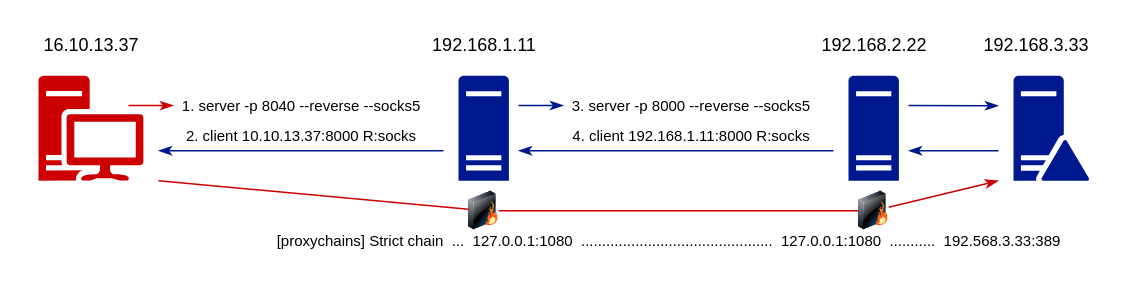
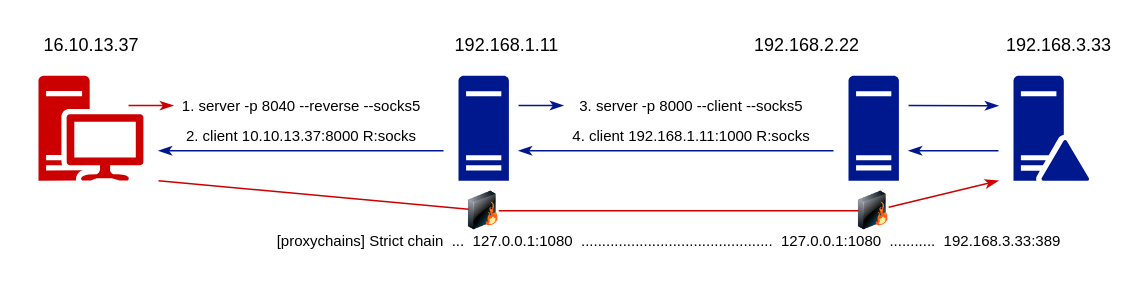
- <mxCell id="15" value="192.168.1.11" style="text;html=1;align=center;verticalAlign=middle;resizable=0;points=[];autosize=1;strokeColor=none;" vertex="1" parent="1"><mxGeometry x="276.8" y="20" width="90" height="20" as="geometry" /></mxCell>
+ <mxCell id="15" value="192.168.1.11" style="text;html=1;align=center;verticalAlign=middle;resizable=0;points=[];autosize=1;strokeColor=none;" vertex="1" parent="1"><mxGeometry x="291.8" y="20" width="90" height="20" as="geometry" /></mxCell>
- <mxCell id="16" value="192.168.2.22" style="text;html=1;align=center;verticalAlign=middle;resizable=0;points=[];autosize=1;strokeColor=none;" vertex="1" parent="1"><mxGeometry x="536.8" y="20" width="90" height="20" as="geometry" /></mxCell>
+ <mxCell id="16" value="192.168.2.22" style="text;html=1;align=center;verticalAlign=middle;resizable=0;points=[];autosize=1;strokeColor=none;" vertex="1" parent="1"><mxGeometry x="491.8" y="20" width="90" height="20" as="geometry" /></mxCell>
- <mxCell id="17" value="192.168.3.33" style="text;html=1;align=center;verticalAlign=middle;resizable=0;points=[];autosize=1;strokeColor=none;" vertex="1" parent="1"><mxGeometry x="645" y="20" width="90" height="20" as="geometry" /></mxCell>
+ <mxCell id="17" value="192.168.3.33" style="text;html=1;align=center;verticalAlign=middle;resizable=0;points=[];autosize=1;strokeColor=none;" vertex="1" parent="1"><mxGeometry x="660" y="20" width="90" height="20" as="geometry" /></mxCell>
- <mxCell id="8" value="&lt;font style=&quot;font-size: 10px&quot;&gt;3. server -p 8000 &lt;/font&gt;&lt;font style=&quot;font-size: 10px&quot;&gt;&lt;font style=&quot;font-size: 10px&quot;&gt;--reverse &lt;/font&gt;--socks5&lt;br&gt;&lt;/font&gt;" style="text;html=1;align=center;verticalAlign=middle;resizable=0;points=[];autosize=1;strokeColor=none;" vertex="1" parent="1"><mxGeometry x="375" y="60" width="170" height="20" as="geometry" /></mxCell>
+ <mxCell id="8" value="&lt;font style=&quot;font-size: 10px&quot;&gt;3. server -p 8000 &lt;/font&gt;&lt;font style=&quot;font-size: 10px&quot;&gt;&lt;font style=&quot;font-size: 10px&quot;&gt;--client &lt;/font&gt;--socks5&lt;br&gt;&lt;/font&gt;" style="text;html=1;align=center;verticalAlign=middle;resizable=0;points=[];autosize=1;strokeColor=none;" vertex="1" parent="1"><mxGeometry x="375" y="60" width="170" height="20" as="geometry" /></mxCell>
- <mxCell id="7" value="&lt;font style=&quot;font-size: 10px&quot;&gt;4. client 192.168.1.11:8000 R:socks&lt;/font&gt;" style="text;html=1;align=center;verticalAlign=middle;resizable=0;points=[];autosize=1;strokeColor=none;" vertex="1" parent="1"><mxGeometry x="370" y="80" width="180" height="20" as="geometry" /></mxCell>
+ <mxCell id="7" value="&lt;font style=&quot;font-size: 10px&quot;&gt;4. client 192.168.1.11:1000 R:socks&lt;/font&gt;" style="text;html=1;align=center;verticalAlign=middle;resizable=0;points=[];autosize=1;strokeColor=none;" vertex="1" parent="1"><mxGeometry x="370" y="80" width="180" height="20" as="geometry" /></mxCell>
- <mxCell id="18" value="&lt;font style=&quot;font-size: 10px&quot;&gt;[proxychains] Strict chain&amp;nbsp; ...&amp;nbsp; 127.0.0.1:1080&amp;nbsp; ..............................................&amp;nbsp; 127.0.0.1:1080&amp;nbsp; ...........&amp;nbsp; 192.568.3.33:389&lt;/font&gt;" style="text;html=1;align=center;verticalAlign=middle;resizable=0;points=[];autosize=1;strokeColor=none;" vertex="1" parent="1"><mxGeometry x="155" y="150" width="580" height="20" as="geometry" /></mxCell>
+ <mxCell id="18" value="&lt;font style=&quot;font-size: 10px&quot;&gt;[proxychains] Strict chain&amp;nbsp; ...&amp;nbsp; 127.0.0.1:1080&amp;nbsp; ..............................................&amp;nbsp; 127.0.0.1:1080&amp;nbsp; ...........&amp;nbsp; 192.168.3.33:389&lt;/font&gt;" style="text;html=1;align=center;verticalAlign=middle;resizable=0;points=[];autosize=1;strokeColor=none;" vertex="1" parent="1"><mxGeometry x="155" y="150" width="580" height="20" as="geometry" /></mxCell>
